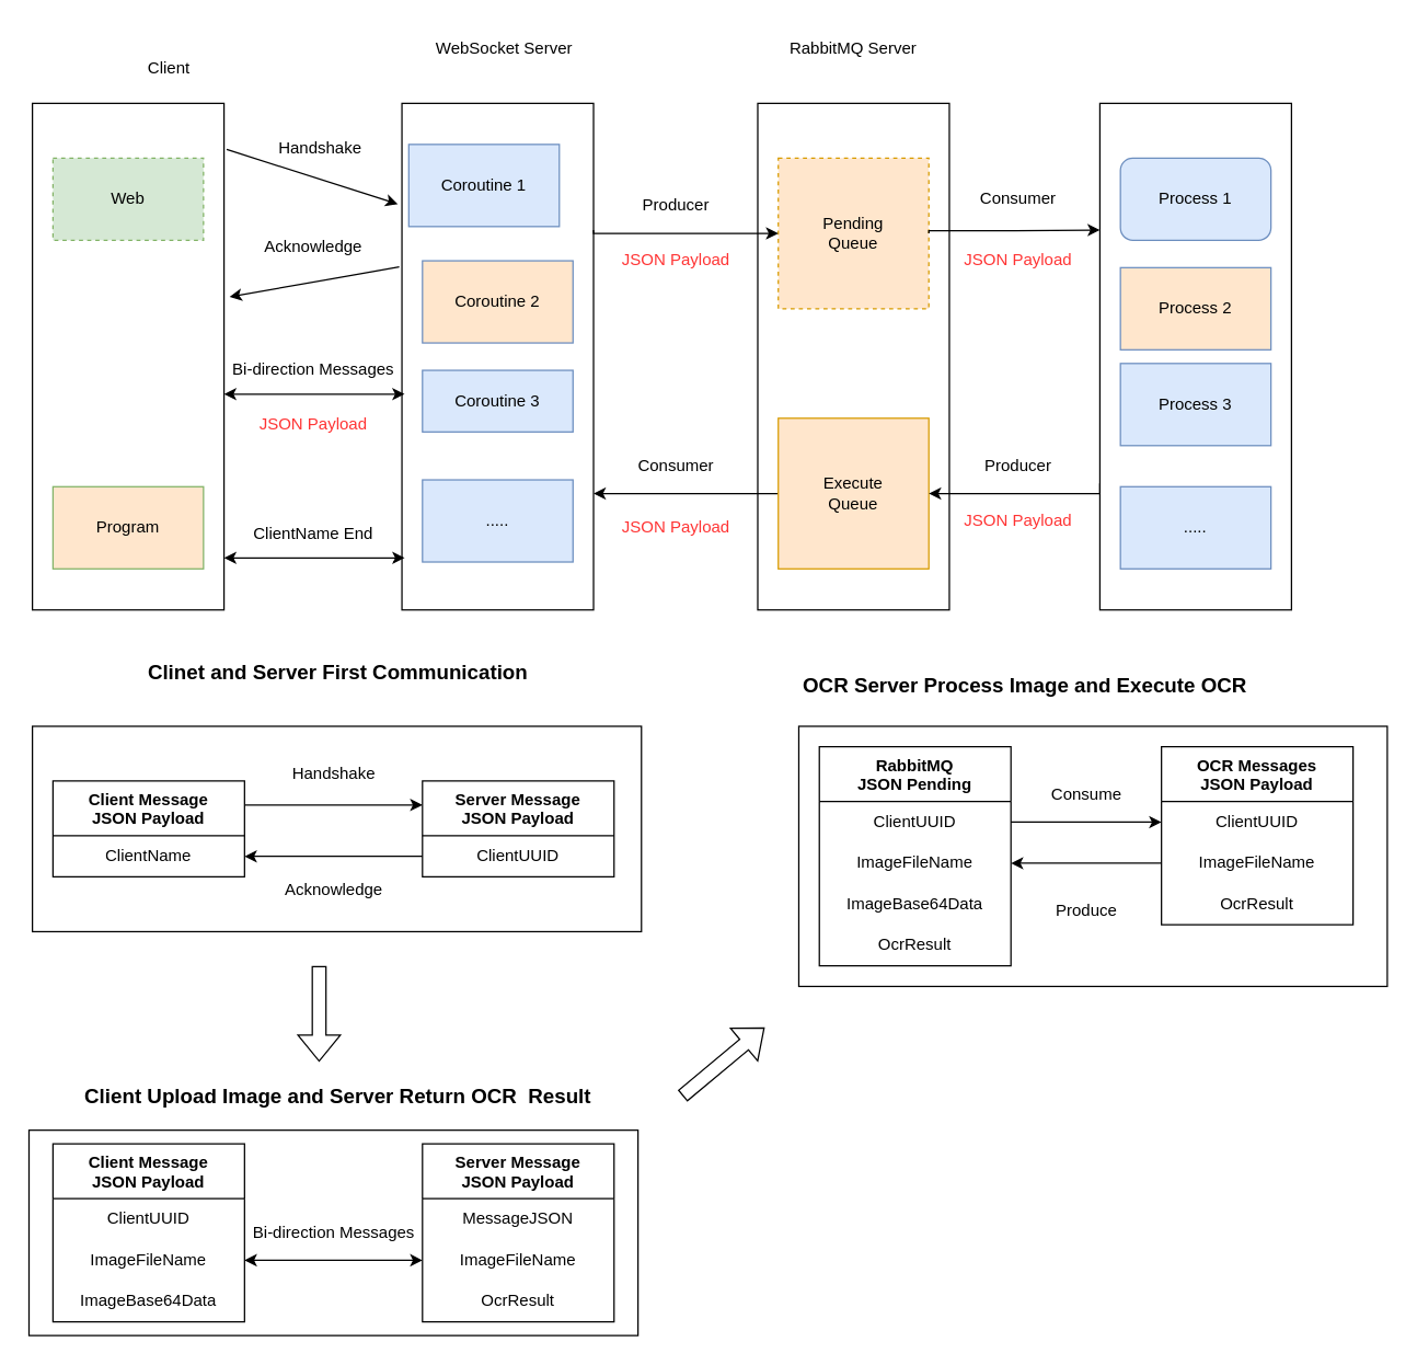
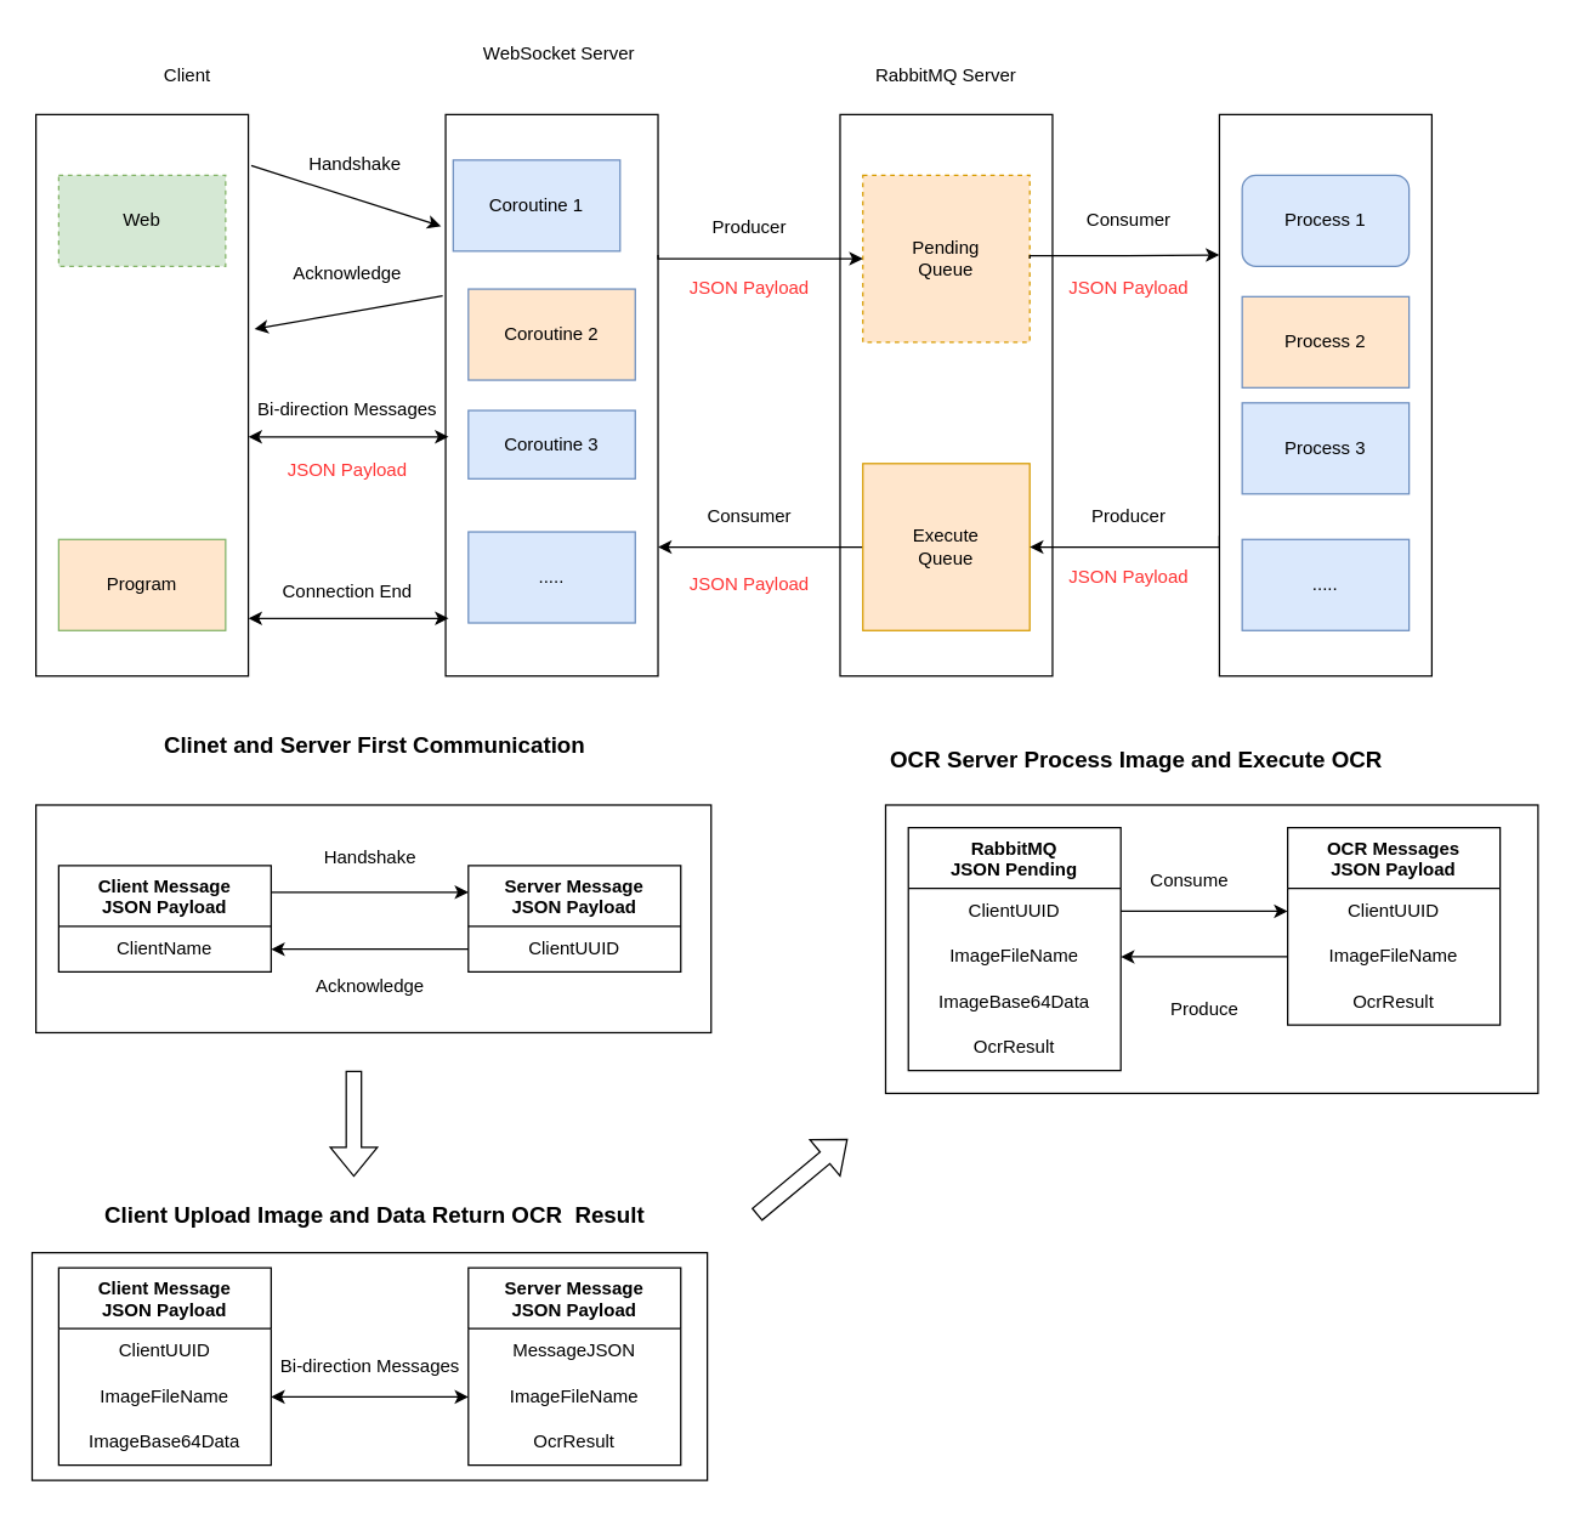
- <mxCell id="16" value="RabbitMQ Server" style="text;html=1;strokeColor=none;fillColor=none;align=center;verticalAlign=middle;whiteSpace=wrap;rounded=0;" parent="1" vertex="1"><mxGeometry x="568" y="20" width="110" height="30" as="geometry" /></mxCell>
+ <mxCell id="16" value="RabbitMQ Server" style="text;html=1;strokeColor=none;fillColor=none;align=center;verticalAlign=middle;whiteSpace=wrap;rounded=0;" parent="1" vertex="1"><mxGeometry x="568" y="35" width="110" height="30" as="geometry" /></mxCell>
- <mxCell id="14" value="ClientName End" style="text;html=1;align=center;verticalAlign=middle;resizable=0;points=[];autosize=1;strokeColor=none;fillColor=none;" parent="1" vertex="1"><mxGeometry x="173" y="375" width="110" height="30" as="geometry" /></mxCell>
+ <mxCell id="14" value="Connection End" style="text;html=1;align=center;verticalAlign=middle;resizable=0;points=[];autosize=1;strokeColor=none;fillColor=none;" parent="1" vertex="1"><mxGeometry x="173" y="375" width="110" height="30" as="geometry" /></mxCell>
- <mxCell id="71" value="Consume" style="text;html=1;align=center;verticalAlign=middle;resizable=0;points=[];autosize=1;strokeColor=none;fillColor=none;" parent="1" vertex="1"><mxGeometry x="758" y="565" width="70" height="30" as="geometry" /></mxCell>
+ <mxCell id="71" value="Consume" style="text;html=1;align=center;verticalAlign=middle;resizable=0;points=[];autosize=1;strokeColor=none;fillColor=none;" parent="1" vertex="1"><mxGeometry x="748" y="565" width="70" height="30" as="geometry" /></mxCell>
- <mxCell id="79" value="&lt;font style=&quot;font-size: 15px;&quot;&gt;&lt;b&gt;Client Upload Image and Server Return OCR&amp;nbsp; Result&lt;/b&gt;&lt;/font&gt;" style="text;html=1;align=center;verticalAlign=middle;resizable=0;points=[];autosize=1;strokeColor=none;fillColor=none;" vertex="1" parent="1"><mxGeometry x="50.5" y="785" width="390" height="30" as="geometry" /></mxCell>
+ <mxCell id="79" value="&lt;font style=&quot;font-size: 15px;&quot;&gt;&lt;b&gt;Client Upload Image and Data Return OCR&amp;nbsp; Result&lt;/b&gt;&lt;/font&gt;" style="text;html=1;align=center;verticalAlign=middle;resizable=0;points=[];autosize=1;strokeColor=none;fillColor=none;" vertex="1" parent="1"><mxGeometry x="50.5" y="785" width="390" height="30" as="geometry" /></mxCell>
